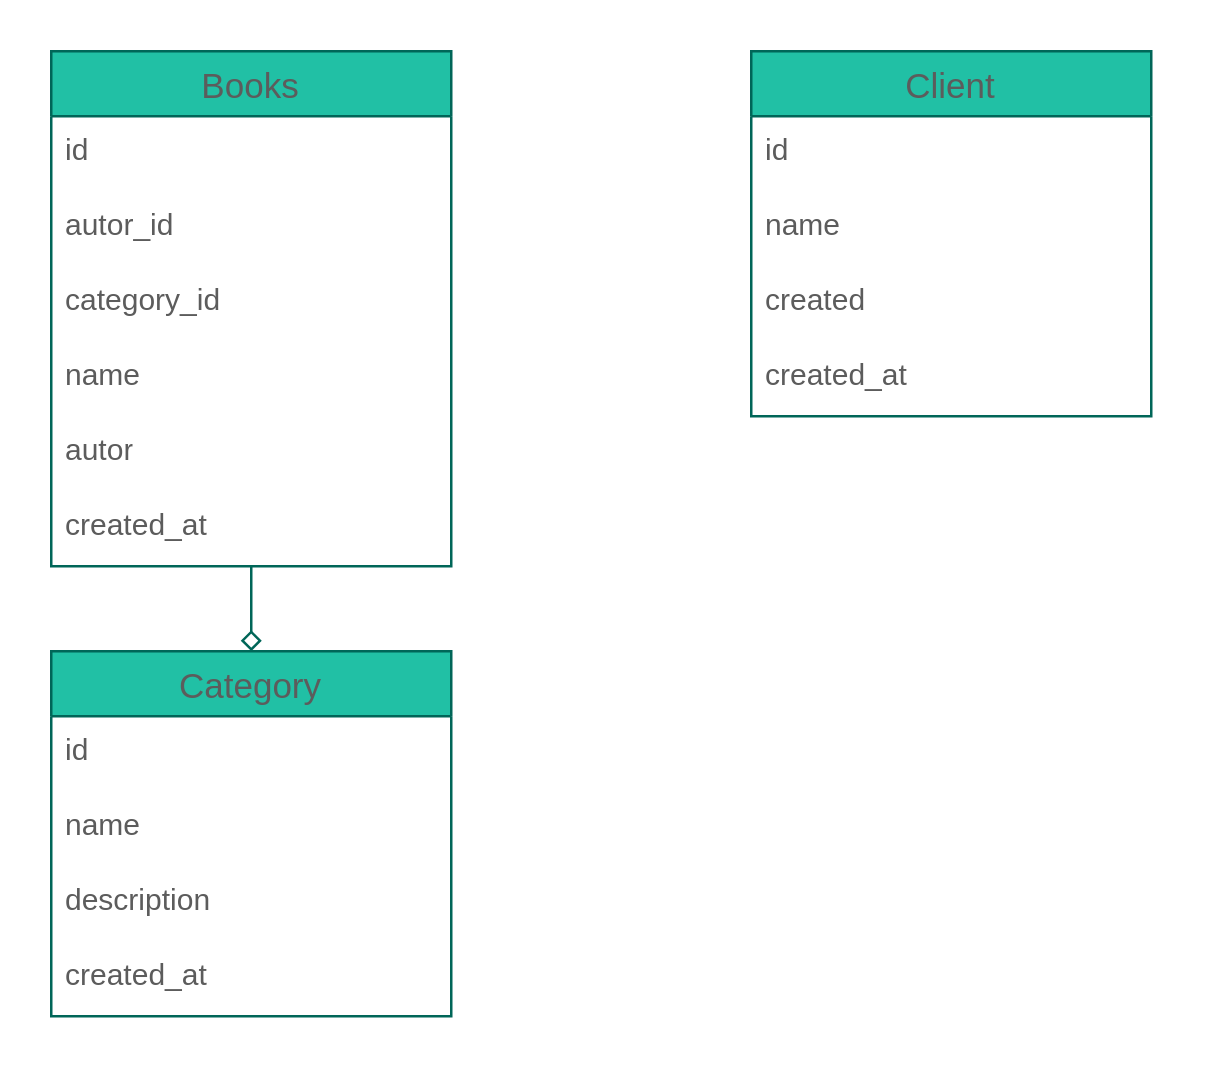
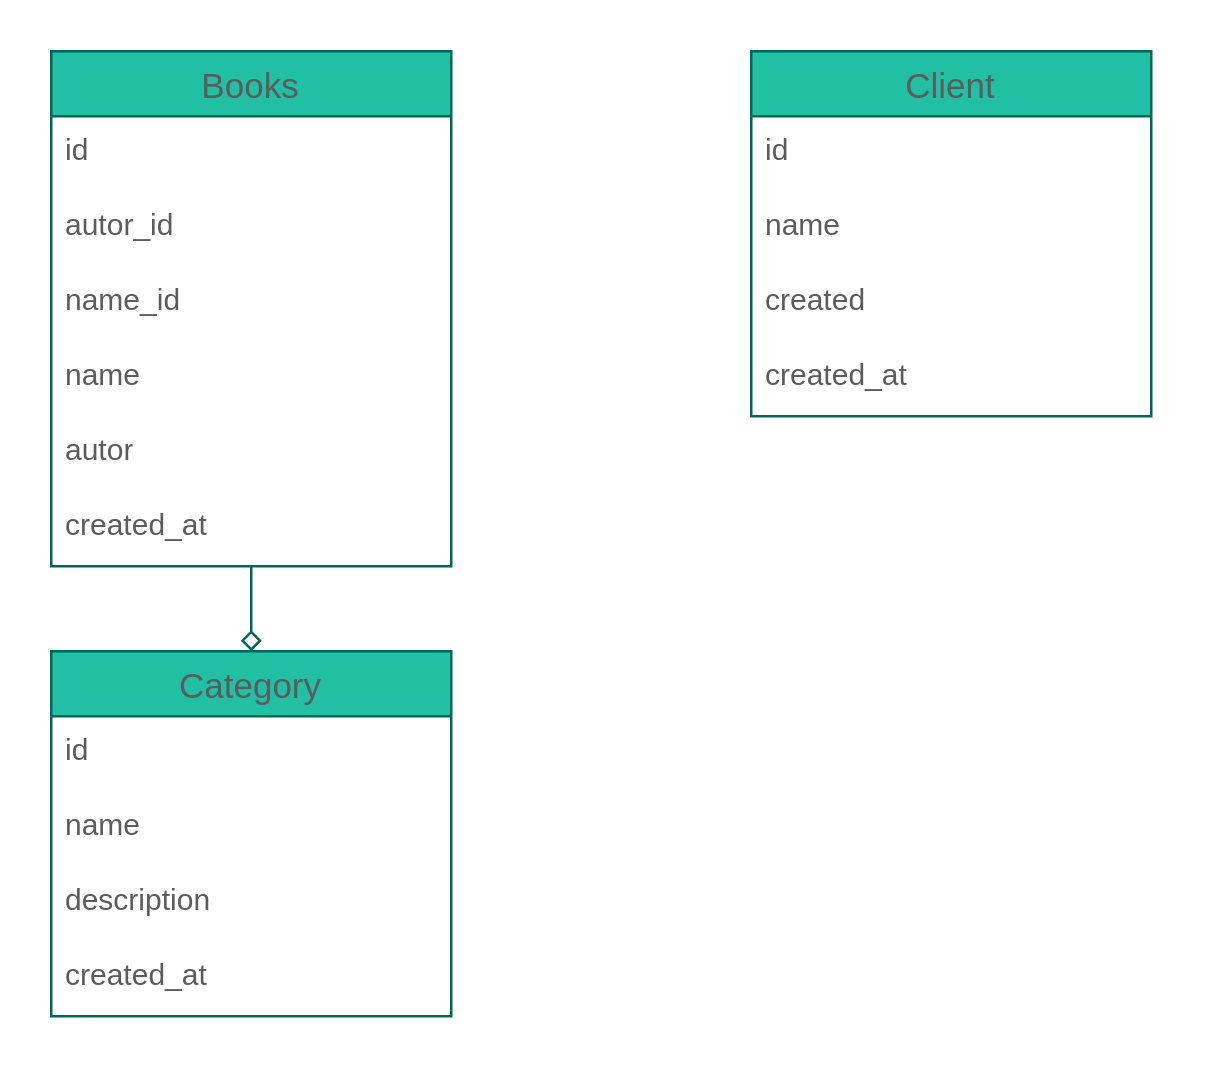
- <mxCell id="6" value="category_id" style="text;strokeColor=none;fillColor=none;spacingLeft=4;spacingRight=4;overflow=hidden;rotatable=0;points=[[0,0.5],[1,0.5]];portConstraint=eastwest;fontSize=12;whiteSpace=wrap;html=1;fontColor=#5C5C5C;" parent="3" vertex="1"><mxGeometry y="86" width="160" height="30" as="geometry" /></mxCell>
+ <mxCell id="6" value="name_id" style="text;strokeColor=none;fillColor=none;spacingLeft=4;spacingRight=4;overflow=hidden;rotatable=0;points=[[0,0.5],[1,0.5]];portConstraint=eastwest;fontSize=12;whiteSpace=wrap;html=1;fontColor=#5C5C5C;" parent="3" vertex="1"><mxGeometry y="86" width="160" height="30" as="geometry" /></mxCell>
